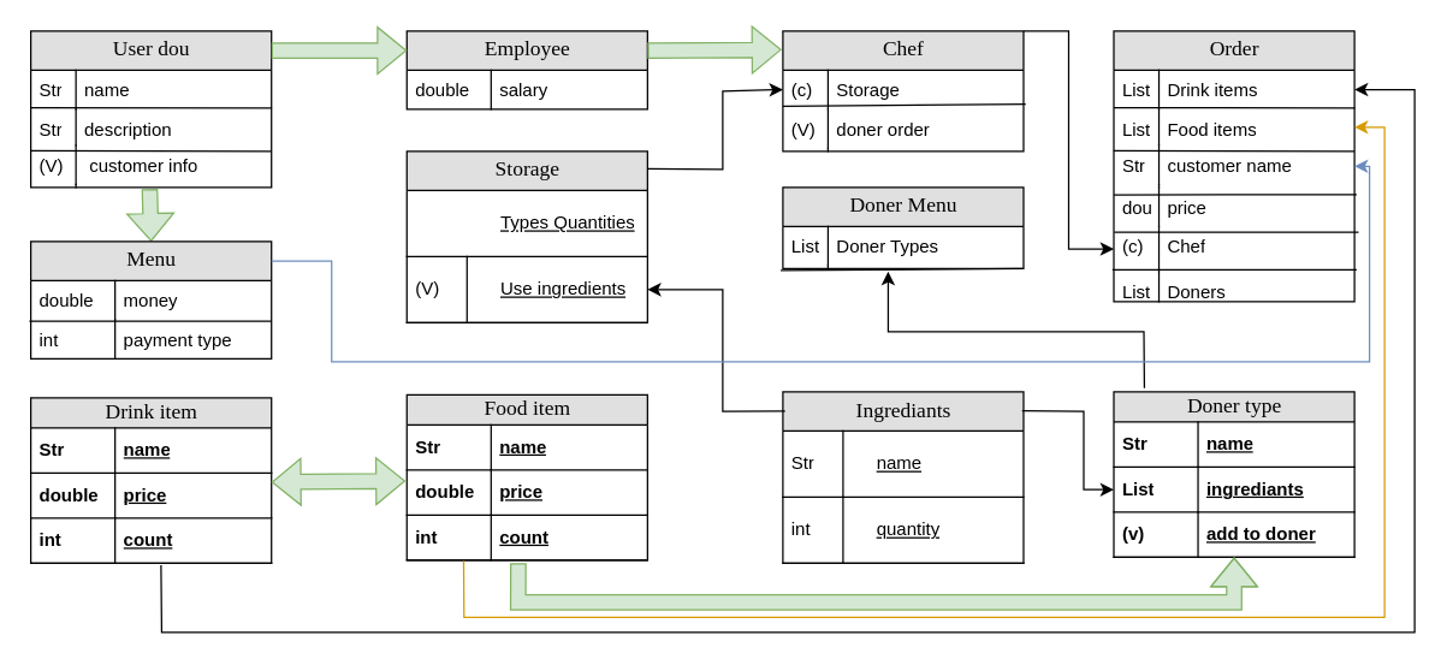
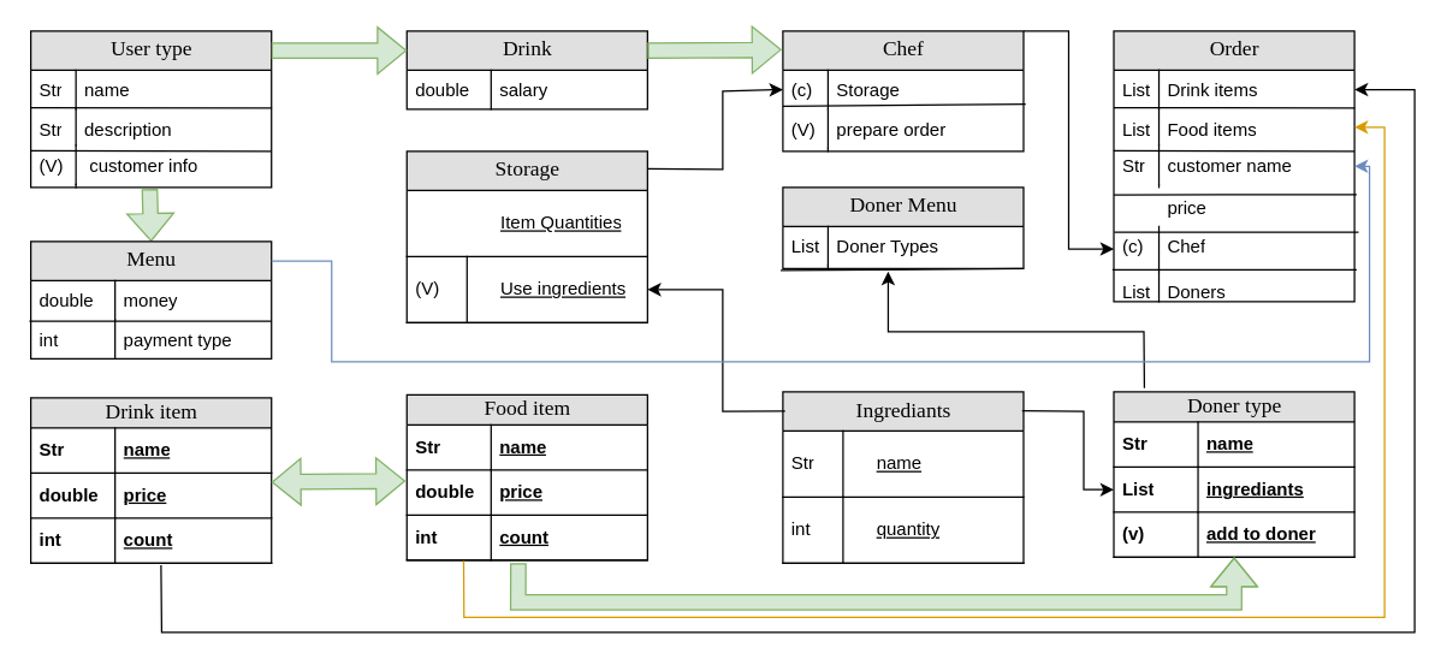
- <mxCell id="17" value="User dou" style="swimlane;html=1;fontStyle=0;childLayout=stackLayout;horizontal=1;startSize=26;fillColor=#e0e0e0;horizontalStack=0;resizeParent=1;resizeLast=0;collapsible=1;marginBottom=0;swimlaneFillColor=#ffffff;align=center;rounded=0;shadow=0;comic=0;labelBackgroundColor=none;strokeWidth=1;fontFamily=Verdana;fontSize=14" vertex="1" parent="1"><mxGeometry x="20" y="20" width="160" height="104" as="geometry" /></mxCell>
+ <mxCell id="17" value="User type" style="swimlane;html=1;fontStyle=0;childLayout=stackLayout;horizontal=1;startSize=26;fillColor=#e0e0e0;horizontalStack=0;resizeParent=1;resizeLast=0;collapsible=1;marginBottom=0;swimlaneFillColor=#ffffff;align=center;rounded=0;shadow=0;comic=0;labelBackgroundColor=none;strokeWidth=1;fontFamily=Verdana;fontSize=14" vertex="1" parent="1"><mxGeometry x="20" y="20" width="160" height="104" as="geometry" /></mxCell>
- <mxCell id="2" value="Employee" style="swimlane;html=1;fontStyle=0;childLayout=stackLayout;horizontal=1;startSize=26;fillColor=#e0e0e0;horizontalStack=0;resizeParent=1;resizeLast=0;collapsible=1;marginBottom=0;swimlaneFillColor=#ffffff;align=center;rounded=0;shadow=0;comic=0;labelBackgroundColor=none;strokeWidth=1;fontFamily=Verdana;fontSize=14" vertex="1" parent="1"><mxGeometry x="270" y="20" width="160" height="52" as="geometry" /></mxCell>
+ <mxCell id="2" value="Drink" style="swimlane;html=1;fontStyle=0;childLayout=stackLayout;horizontal=1;startSize=26;fillColor=#e0e0e0;horizontalStack=0;resizeParent=1;resizeLast=0;collapsible=1;marginBottom=0;swimlaneFillColor=#ffffff;align=center;rounded=0;shadow=0;comic=0;labelBackgroundColor=none;strokeWidth=1;fontFamily=Verdana;fontSize=14" vertex="1" parent="1"><mxGeometry x="270" y="20" width="160" height="52" as="geometry" /></mxCell>
- <mxCell id="8" value="doner order" style="shape=partialRectangle;top=0;left=0;right=0;bottom=0;html=1;align=left;verticalAlign=top;fillColor=none;spacingLeft=34;spacingRight=4;whiteSpace=wrap;overflow=hidden;rotatable=0;points=[[0,0.5],[1,0.5]];portConstraint=eastwest;dropTarget=0;" vertex="1" parent="5"><mxGeometry y="52" width="160" height="26" as="geometry" /></mxCell>
+ <mxCell id="8" value="prepare order" style="shape=partialRectangle;top=0;left=0;right=0;bottom=0;html=1;align=left;verticalAlign=top;fillColor=none;spacingLeft=34;spacingRight=4;whiteSpace=wrap;overflow=hidden;rotatable=0;points=[[0,0.5],[1,0.5]];portConstraint=eastwest;dropTarget=0;" vertex="1" parent="5"><mxGeometry y="52" width="160" height="26" as="geometry" /></mxCell>
- <mxCell id="71" value="dou" style="shape=partialRectangle;top=0;left=0;bottom=0;html=1;fillColor=none;align=left;verticalAlign=top;spacingLeft=4;spacingRight=4;whiteSpace=wrap;overflow=hidden;rotatable=0;points=[];portConstraint=eastwest;part=1;" connectable="0" vertex="1" parent="70"><mxGeometry width="30" height="26" as="geometry" /></mxCell>
- <mxCell id="14" value="&lt;span style=&quot;font-weight: normal;&quot;&gt;&lt;span style=&quot;white-space: pre;&quot;&gt;&#09;&lt;/span&gt;Types Quantities&lt;/span&gt;" style="shape=partialRectangle;top=0;left=0;right=0;bottom=1;html=1;align=left;verticalAlign=middle;fillColor=none;spacingLeft=34;spacingRight=4;whiteSpace=wrap;overflow=hidden;rotatable=0;points=[[0,0.5],[1,0.5]];portConstraint=eastwest;dropTarget=0;fontStyle=5;" vertex="1" parent="13"><mxGeometry y="26" width="160" height="44" as="geometry" /></mxCell>
+ <mxCell id="14" value="&lt;span style=&quot;font-weight: normal;&quot;&gt;&lt;span style=&quot;white-space: pre;&quot;&gt;&#09;&lt;/span&gt;Item Quantities&lt;/span&gt;" style="shape=partialRectangle;top=0;left=0;right=0;bottom=1;html=1;align=left;verticalAlign=middle;fillColor=none;spacingLeft=34;spacingRight=4;whiteSpace=wrap;overflow=hidden;rotatable=0;points=[[0,0.5],[1,0.5]];portConstraint=eastwest;dropTarget=0;fontStyle=5;" vertex="1" parent="13"><mxGeometry y="26" width="160" height="44" as="geometry" /></mxCell>
